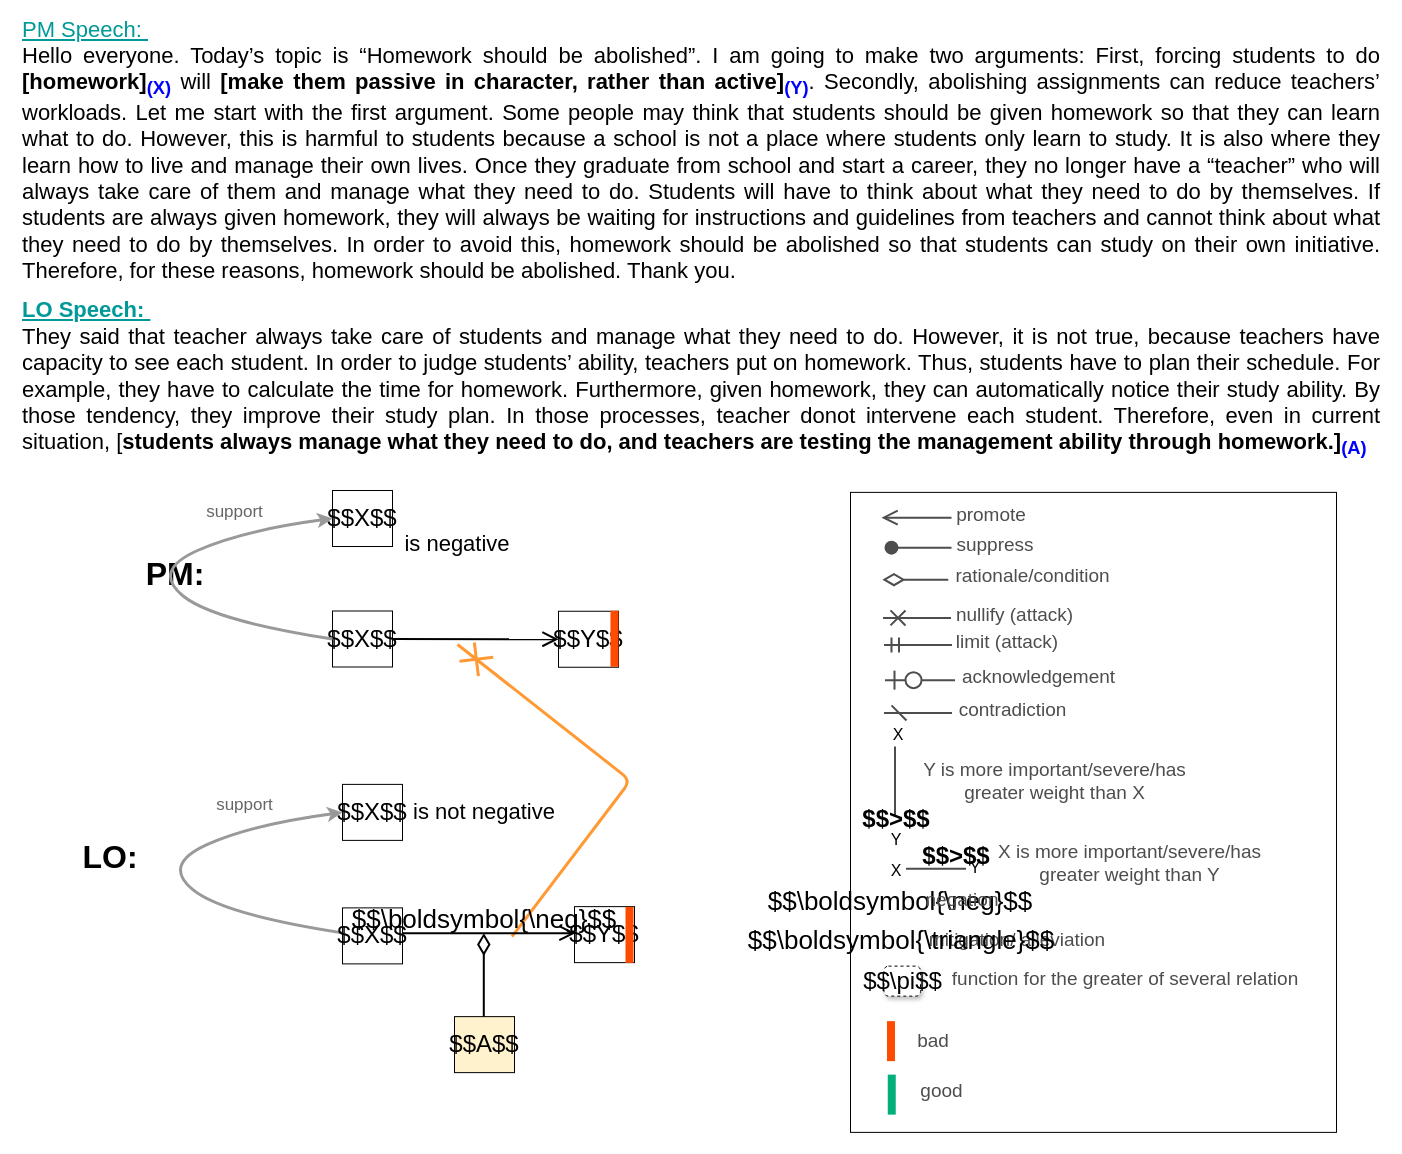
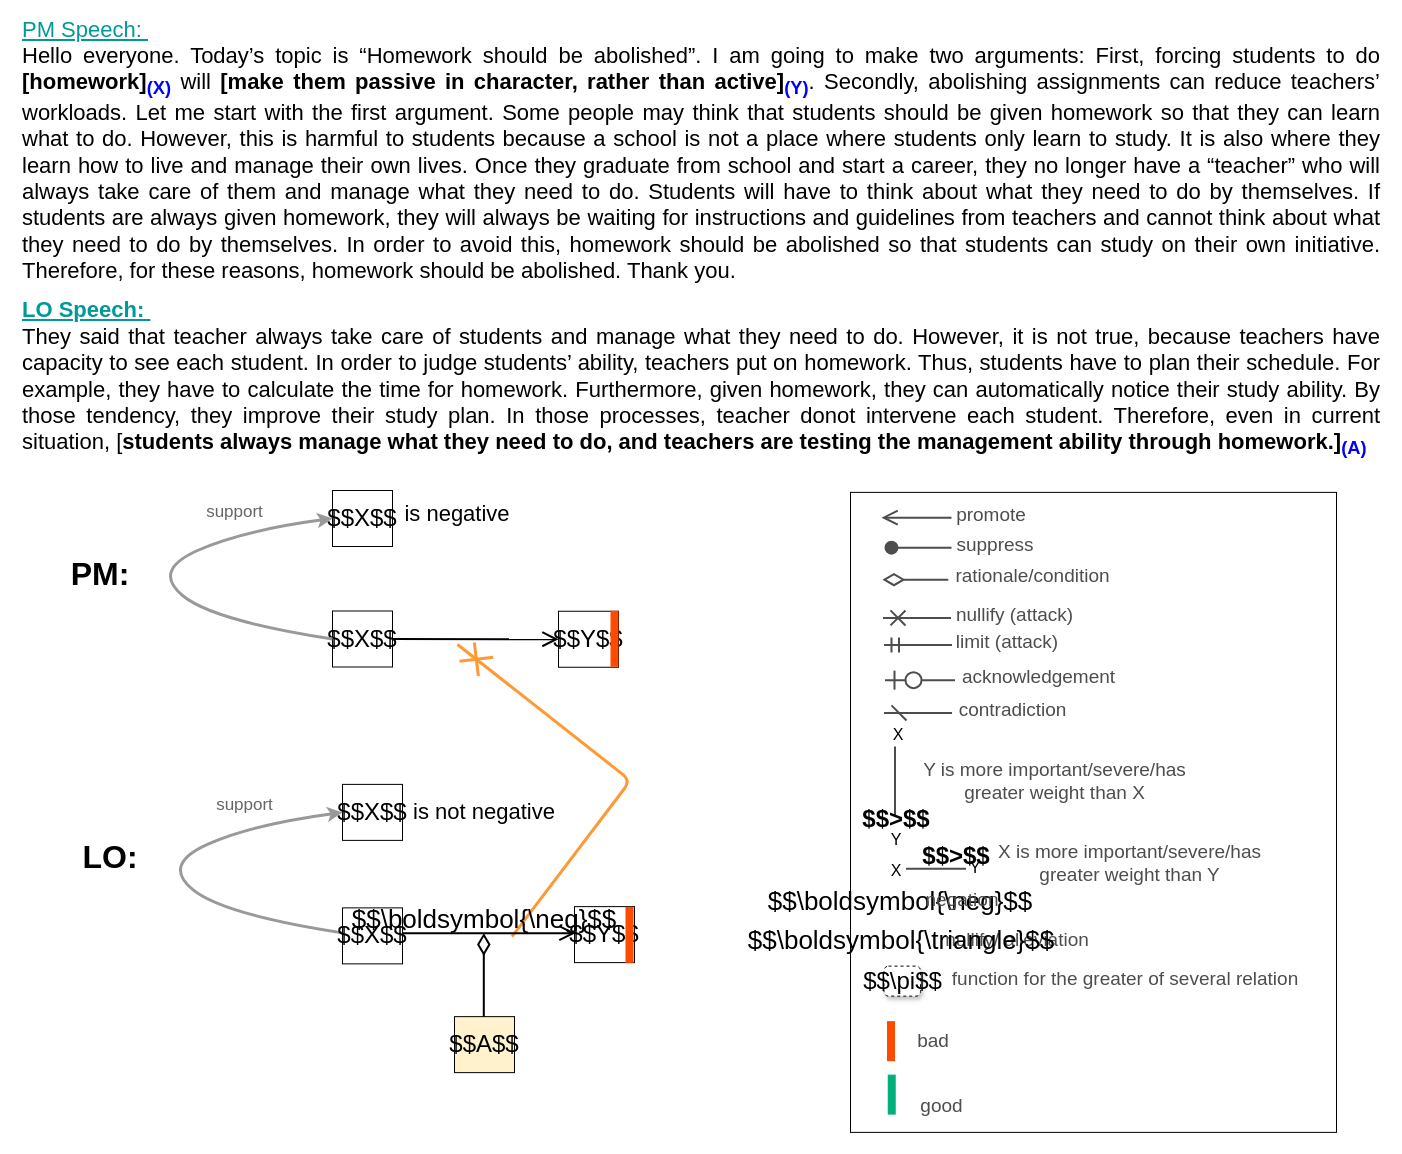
- <mxCell id="6" value="&lt;font style=&quot;font-size: 22px&quot;&gt;is negative&lt;/font&gt;" style="text;html=1;strokeColor=none;fillColor=none;align=center;verticalAlign=middle;whiteSpace=wrap;rounded=0;" parent="1" vertex="1"><mxGeometry x="402" y="526.5" width="110" height="35" as="geometry" /></mxCell>
+ <mxCell id="6" value="&lt;font style=&quot;font-size: 22px&quot;&gt;is negative&lt;/font&gt;" style="text;html=1;strokeColor=none;fillColor=none;align=center;verticalAlign=middle;whiteSpace=wrap;rounded=0;" parent="1" vertex="1"><mxGeometry x="402" y="496.5" width="110" height="35" as="geometry" /></mxCell>
- <mxCell id="3" value="&lt;font size=&quot;1&quot;&gt;&lt;b style=&quot;font-size: 32px&quot;&gt;PM:&lt;/b&gt;&lt;/font&gt;" style="text;html=1;strokeColor=none;fillColor=none;align=center;verticalAlign=middle;whiteSpace=wrap;rounded=0;" parent="1" vertex="1"><mxGeometry x="135" y="554" width="80" height="40" as="geometry" /></mxCell>
+ <mxCell id="3" value="&lt;font size=&quot;1&quot;&gt;&lt;b style=&quot;font-size: 32px&quot;&gt;PM:&lt;/b&gt;&lt;/font&gt;" style="text;html=1;strokeColor=none;fillColor=none;align=center;verticalAlign=middle;whiteSpace=wrap;rounded=0;" parent="1" vertex="1"><mxGeometry x="60" y="554" width="80" height="40" as="geometry" /></mxCell>
- <mxCell id="53" value="&lt;span style=&quot;font-size: 19px&quot;&gt;mitigation/&amp;nbsp;&lt;/span&gt;&lt;span style=&quot;font-size: 19px&quot;&gt;alleviation&lt;/span&gt;" style="text;html=1;strokeColor=none;fillColor=none;align=center;verticalAlign=middle;whiteSpace=wrap;rounded=0;fontColor=#4D4D4D;" vertex="1" parent="1"><mxGeometry x="924.25" y="923.38" width="186" height="34" as="geometry" /></mxCell>
+ <mxCell id="53" value="&lt;span style=&quot;font-size: 19px&quot;&gt;nullify/&amp;nbsp;&lt;/span&gt;&lt;span style=&quot;font-size: 19px&quot;&gt;alleviation&lt;/span&gt;" style="text;html=1;strokeColor=none;fillColor=none;align=center;verticalAlign=middle;whiteSpace=wrap;rounded=0;fontColor=#4D4D4D;" vertex="1" parent="1"><mxGeometry x="924.25" y="923.38" width="186" height="34" as="geometry" /></mxCell>
- <mxCell id="52" value="&lt;span style=&quot;font-size: 19px&quot;&gt;good&lt;/span&gt;" style="text;html=1;strokeColor=none;fillColor=none;align=center;verticalAlign=middle;whiteSpace=wrap;rounded=0;fontColor=#4D4D4D;" vertex="1" parent="1"><mxGeometry x="908" y="1074.13" width="66.5" height="34" as="geometry" /></mxCell>
+ <mxCell id="52" value="&lt;span style=&quot;font-size: 19px&quot;&gt;good&lt;/span&gt;" style="text;html=1;strokeColor=none;fillColor=none;align=center;verticalAlign=middle;whiteSpace=wrap;rounded=0;fontColor=#4D4D4D;" vertex="1" parent="1"><mxGeometry x="908" y="1089.13" width="66.5" height="34" as="geometry" /></mxCell>
